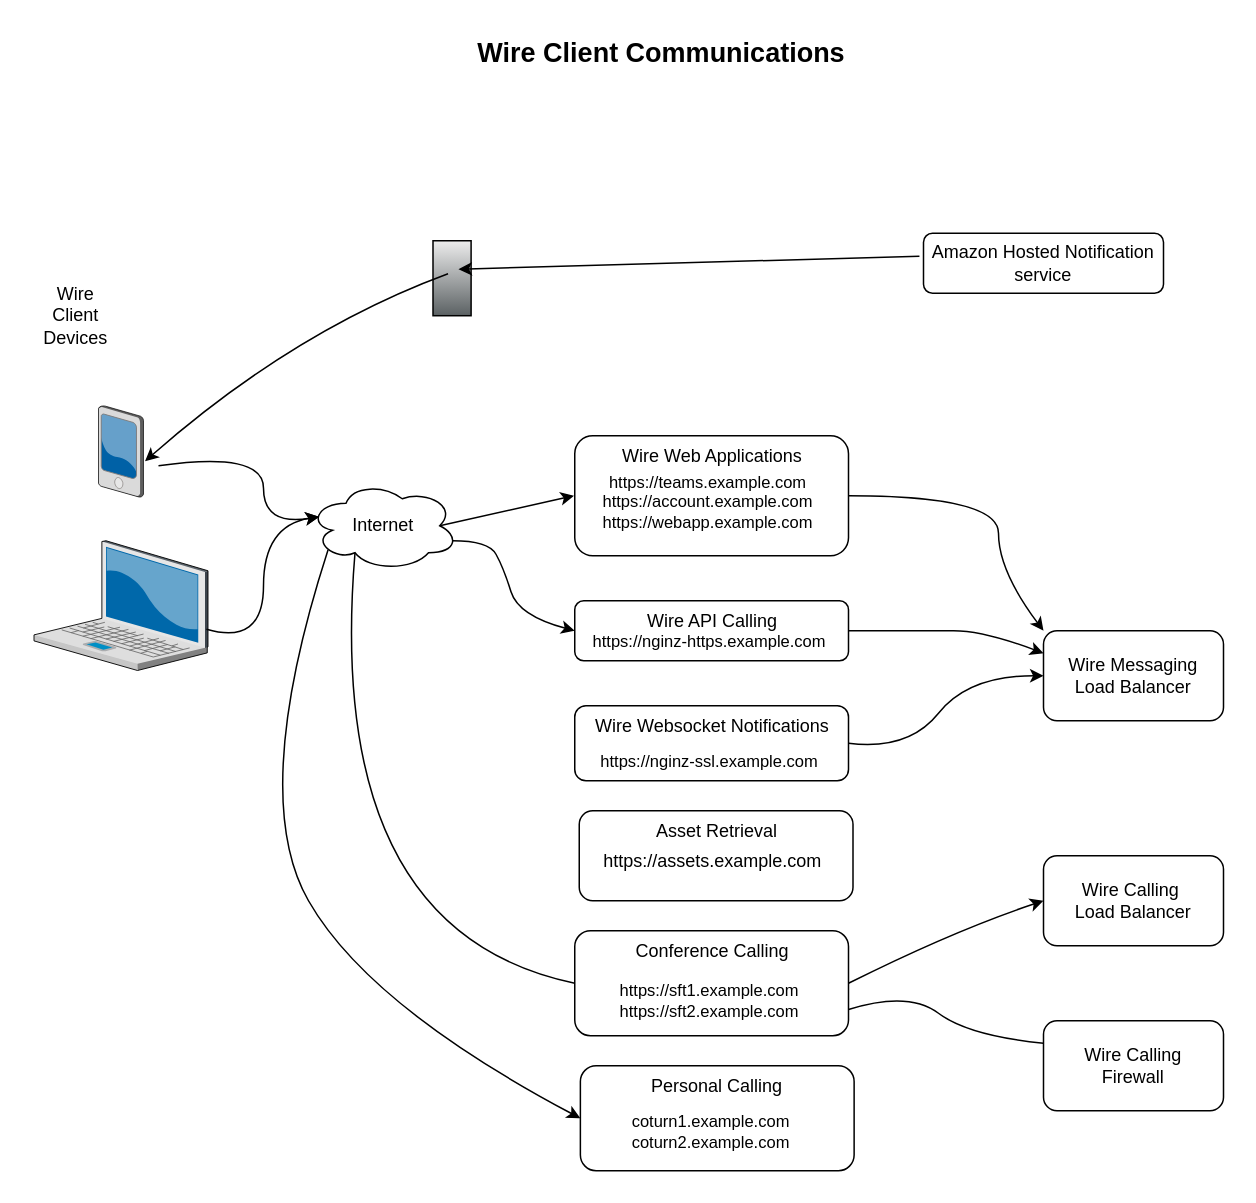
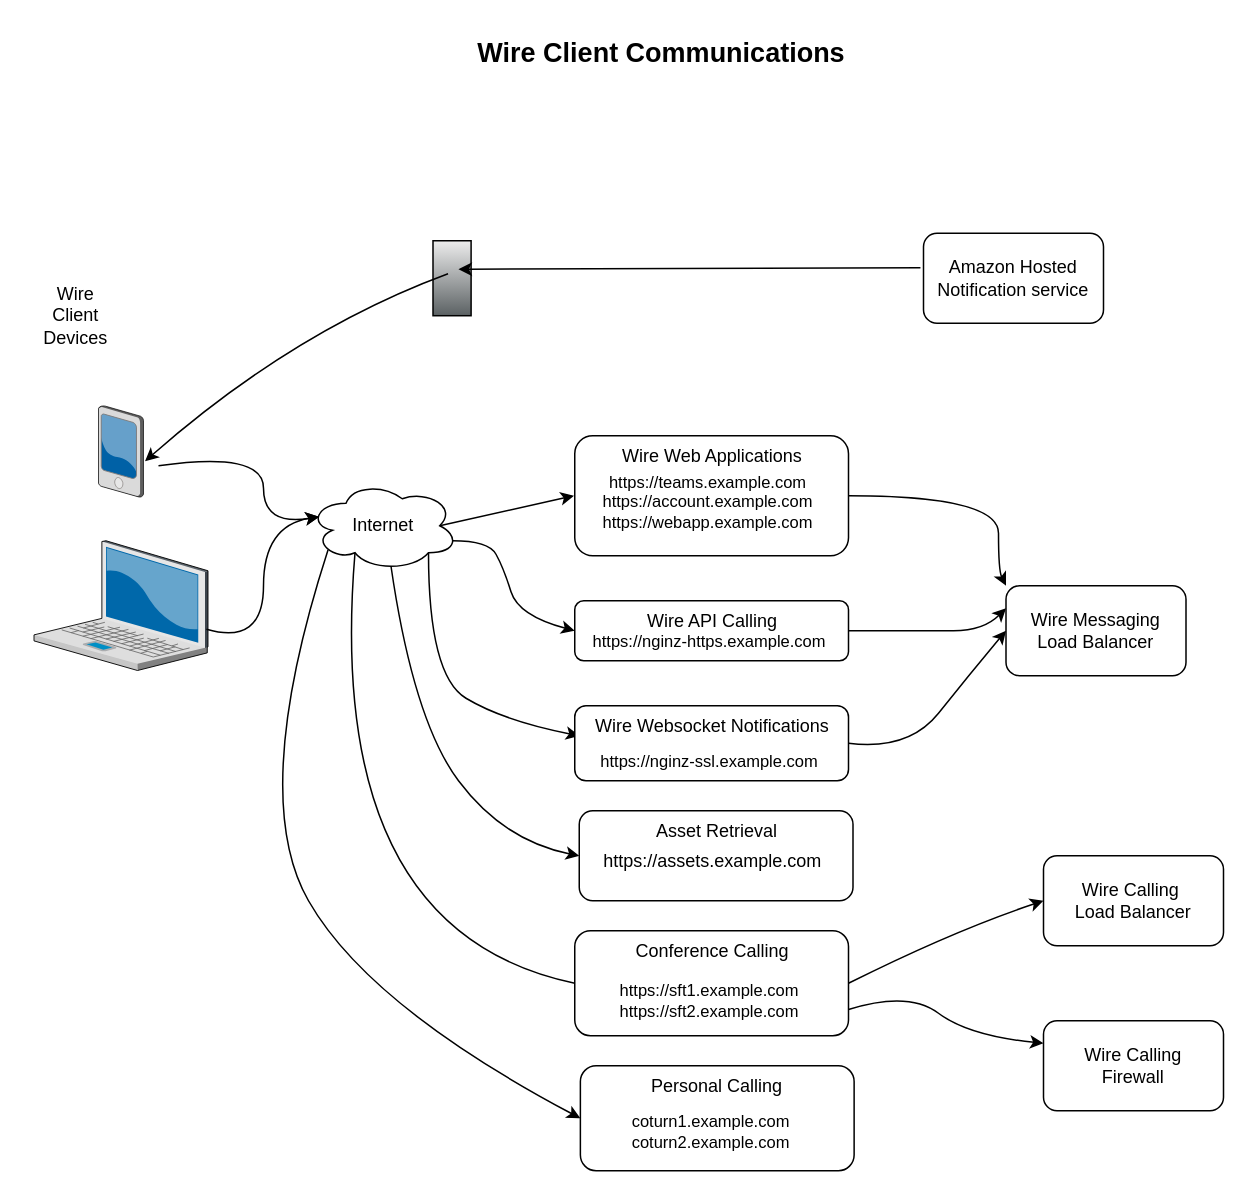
- <mxCell id="23" value="Amazon Hosted Notification service" style="rounded=1;whiteSpace=wrap;html=1;" vertex="1" parent="1"><mxGeometry x="615" y="154.99" width="160" height="40" as="geometry" /></mxCell>
+ <mxCell id="23" value="Amazon Hosted Notification service" style="rounded=1;whiteSpace=wrap;html=1;" vertex="1" parent="1"><mxGeometry x="615" y="154.99" width="120" height="60" as="geometry" /></mxCell>
- <mxCell id="25" value="&lt;div&gt;Wire Messaging&lt;/div&gt;&lt;div&gt;Load Balancer&lt;/div&gt;" style="rounded=1;whiteSpace=wrap;html=1;" vertex="1" parent="1"><mxGeometry x="695" y="420" width="120" height="60" as="geometry" /></mxCell>
+ <mxCell id="25" value="&lt;div&gt;Wire Messaging&lt;/div&gt;&lt;div&gt;Load Balancer&lt;/div&gt;" style="rounded=1;whiteSpace=wrap;html=1;" vertex="1" parent="1"><mxGeometry x="670" y="390" width="120" height="60" as="geometry" /></mxCell>
+ <mxCell id="17" value="" style="curved=1;endArrow=classic;html=1;rounded=0;exitX=0.8;exitY=0.8;exitDx=0;exitDy=0;exitPerimeter=0;entryX=0.017;entryY=0.4;entryDx=0;entryDy=0;entryPerimeter=0;" edge="1" parent="1" source="12" target="18"><mxGeometry width="50" height="50" relative="1" as="geometry"><mxPoint x="415" y="620" as="sourcePoint" /><mxPoint x="465" y="570" as="targetPoint" /><Array as="points"><mxPoint x="285" y="450" /><mxPoint x="335" y="480" /></Array></mxGeometry></mxCell>
+ <mxCell id="28" value="" style="curved=1;endArrow=classic;html=1;rounded=0;exitX=0.55;exitY=0.95;exitDx=0;exitDy=0;exitPerimeter=0;entryX=0;entryY=0.5;entryDx=0;entryDy=0;" edge="1" parent="1" source="12" target="22"><mxGeometry width="50" height="50" relative="1" as="geometry"><mxPoint x="415" y="620" as="sourcePoint" /><mxPoint x="465" y="570" as="targetPoint" /><Array as="points"><mxPoint x="275" y="480" /><mxPoint x="335" y="560" /></Array></mxGeometry></mxCell>
- <mxCell id="37" value="" style="curved=1;endArrow=none;html=1;rounded=0;exitX=1;exitY=0.75;exitDx=0;exitDy=0;entryX=0;entryY=0.25;entryDx=0;entryDy=0;" edge="1" parent="1" source="2" target="36"><mxGeometry width="50" height="50" relative="1" as="geometry"><mxPoint x="415" y="620" as="sourcePoint" /><mxPoint x="685" y="710" as="targetPoint" /><Array as="points"><mxPoint x="605" y="660" /><mxPoint x="645" y="690" /></Array></mxGeometry></mxCell>
+ <mxCell id="37" value="" style="curved=1;endArrow=classic;html=1;rounded=0;exitX=1;exitY=0.75;exitDx=0;exitDy=0;entryX=0;entryY=0.25;entryDx=0;entryDy=0;" edge="1" parent="1" source="2" target="36"><mxGeometry width="50" height="50" relative="1" as="geometry"><mxPoint x="415" y="620" as="sourcePoint" /><mxPoint x="685" y="710" as="targetPoint" /><Array as="points"><mxPoint x="605" y="660" /><mxPoint x="645" y="690" /></Array></mxGeometry></mxCell>
